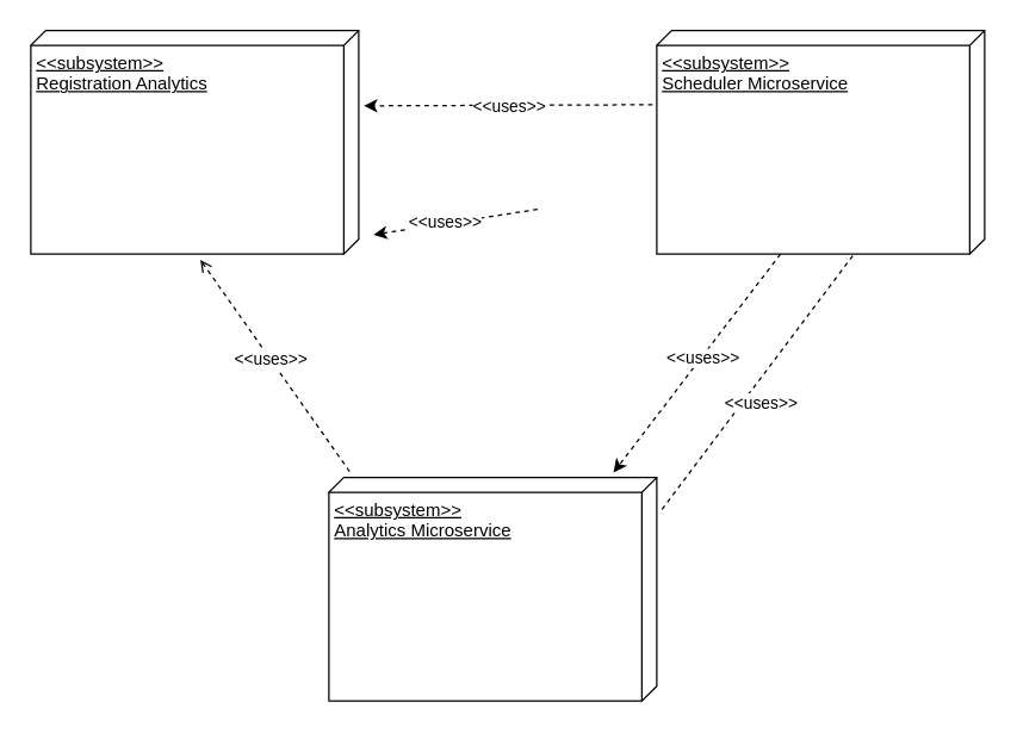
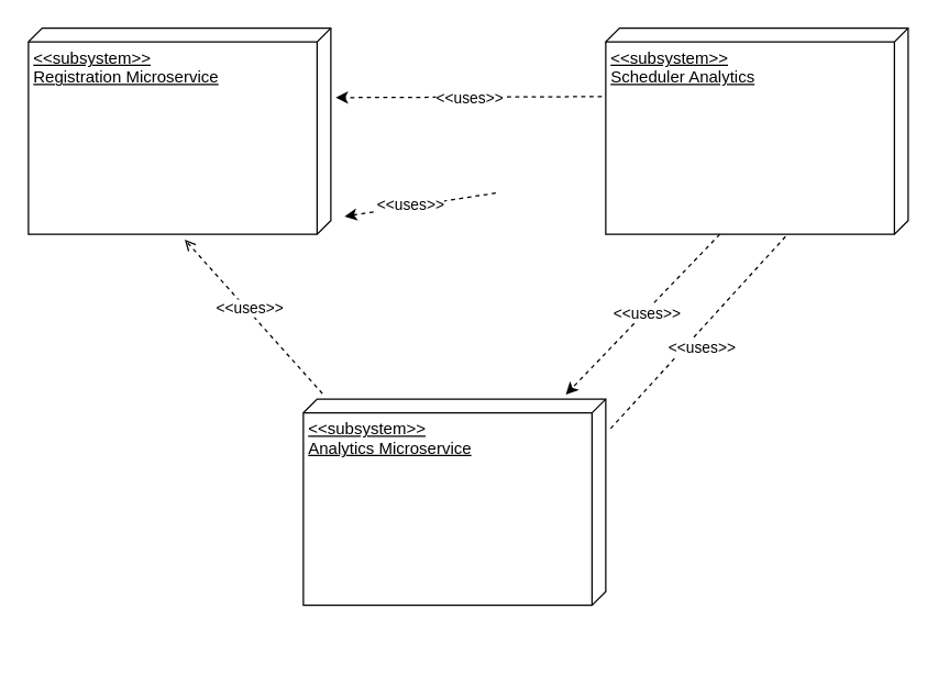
- <mxCell id="8" value="&amp;lt;&amp;lt;subsystem&amp;gt;&amp;gt;&lt;br&gt;Registration Analytics" style="verticalAlign=top;align=left;spacingTop=8;spacingLeft=2;spacingRight=12;shape=cube;size=10;direction=south;fontStyle=4;html=1;whiteSpace=wrap;" vertex="1" parent="1"><mxGeometry x="20" y="20" width="220" height="150" as="geometry" /></mxCell>
+ <mxCell id="8" value="&amp;lt;&amp;lt;subsystem&amp;gt;&amp;gt;&lt;br&gt;Registration Microservice" style="verticalAlign=top;align=left;spacingTop=8;spacingLeft=2;spacingRight=12;shape=cube;size=10;direction=south;fontStyle=4;html=1;whiteSpace=wrap;" vertex="1" parent="1"><mxGeometry x="20" y="20" width="220" height="150" as="geometry" /></mxCell>
- <mxCell id="7" value="&amp;lt;&amp;lt;subsystem&amp;gt;&amp;gt;&lt;br&gt;Scheduler Microservice" style="verticalAlign=top;align=left;spacingTop=8;spacingLeft=2;spacingRight=12;shape=cube;size=10;direction=south;fontStyle=4;html=1;whiteSpace=wrap;" vertex="1" parent="1"><mxGeometry x="440" y="20" width="220" height="150" as="geometry" /></mxCell>
+ <mxCell id="7" value="&amp;lt;&amp;lt;subsystem&amp;gt;&amp;gt;&lt;br&gt;Scheduler Analytics" style="verticalAlign=top;align=left;spacingTop=8;spacingLeft=2;spacingRight=12;shape=cube;size=10;direction=south;fontStyle=4;html=1;whiteSpace=wrap;" vertex="1" parent="1"><mxGeometry x="440" y="20" width="220" height="150" as="geometry" /></mxCell>
- <mxCell id="2" value="&amp;lt;&amp;lt;subsystem&amp;gt;&amp;gt;&lt;br&gt;Analytics Microservice" style="verticalAlign=top;align=left;spacingTop=8;spacingLeft=2;spacingRight=12;shape=cube;size=10;direction=south;fontStyle=4;html=1;whiteSpace=wrap;" parent="1" vertex="1"><mxGeometry x="220" y="320" width="220" height="150" as="geometry" /></mxCell>
+ <mxCell id="2" value="&amp;lt;&amp;lt;subsystem&amp;gt;&amp;gt;&lt;br&gt;Analytics Microservice" style="verticalAlign=top;align=left;spacingTop=8;spacingLeft=2;spacingRight=12;shape=cube;size=10;direction=south;fontStyle=4;html=1;whiteSpace=wrap;" parent="1" vertex="1"><mxGeometry x="220" y="290" width="220" height="150" as="geometry" /></mxCell>
